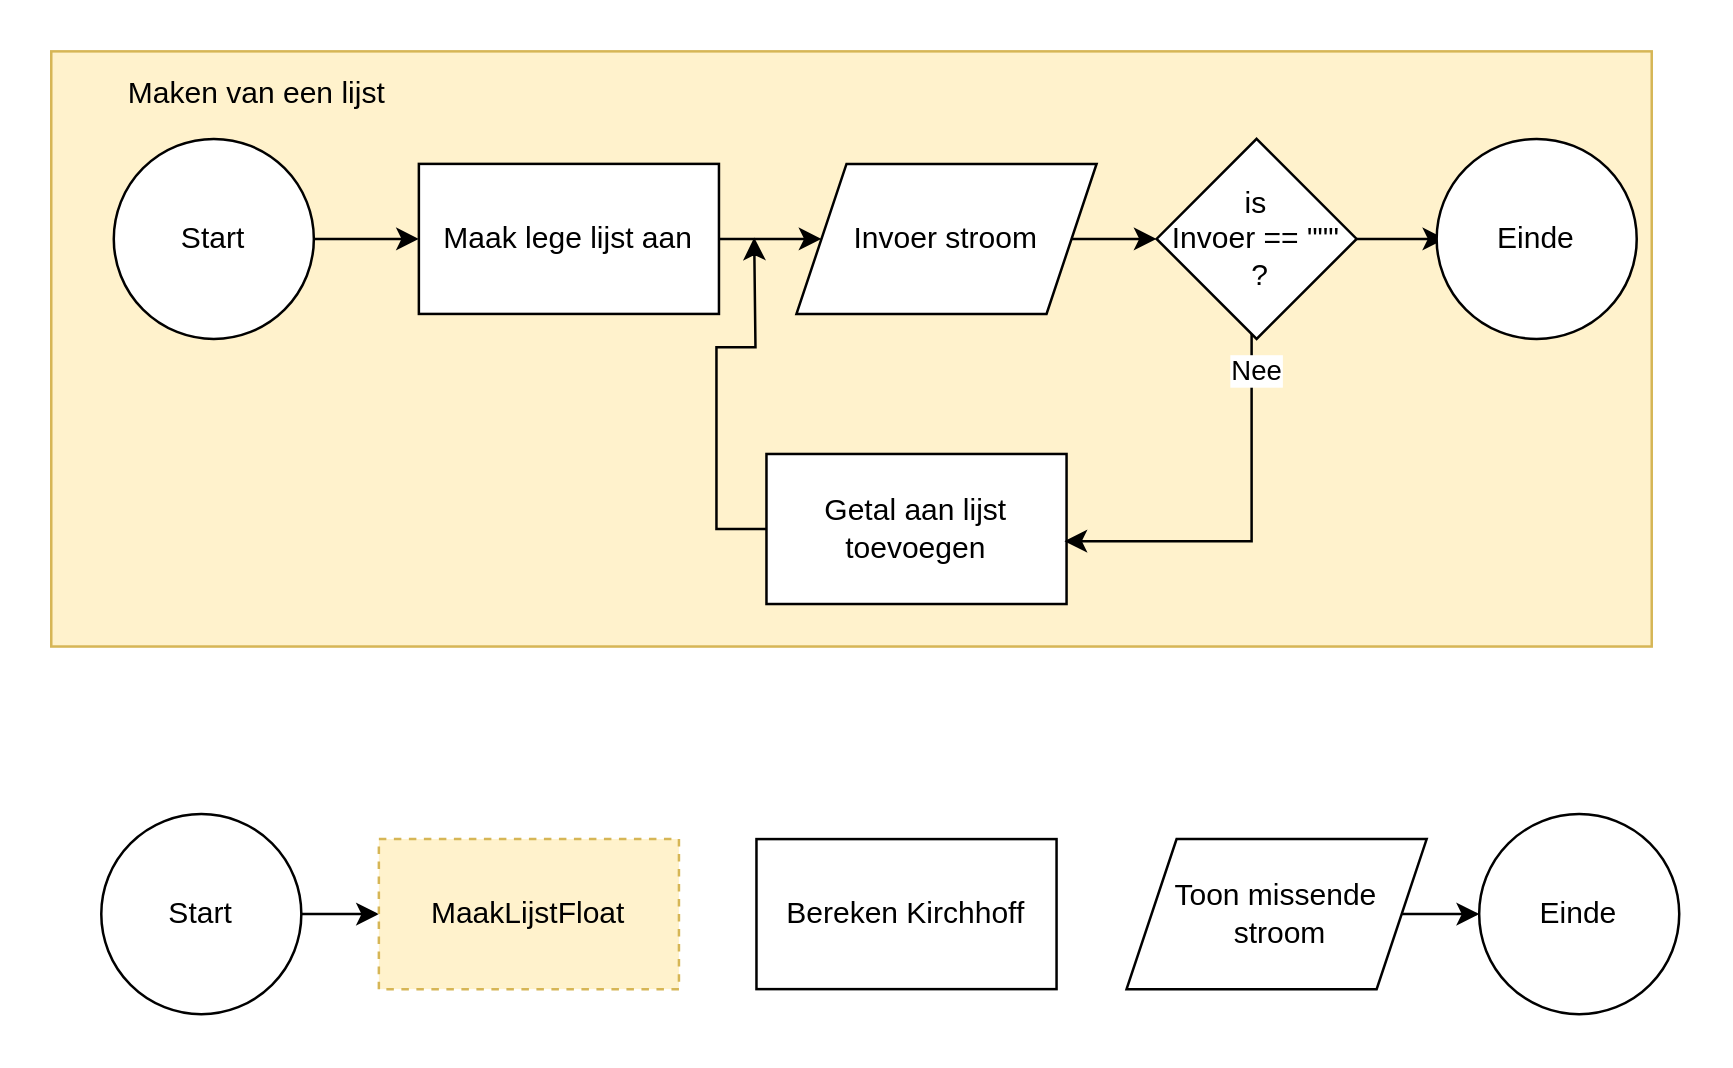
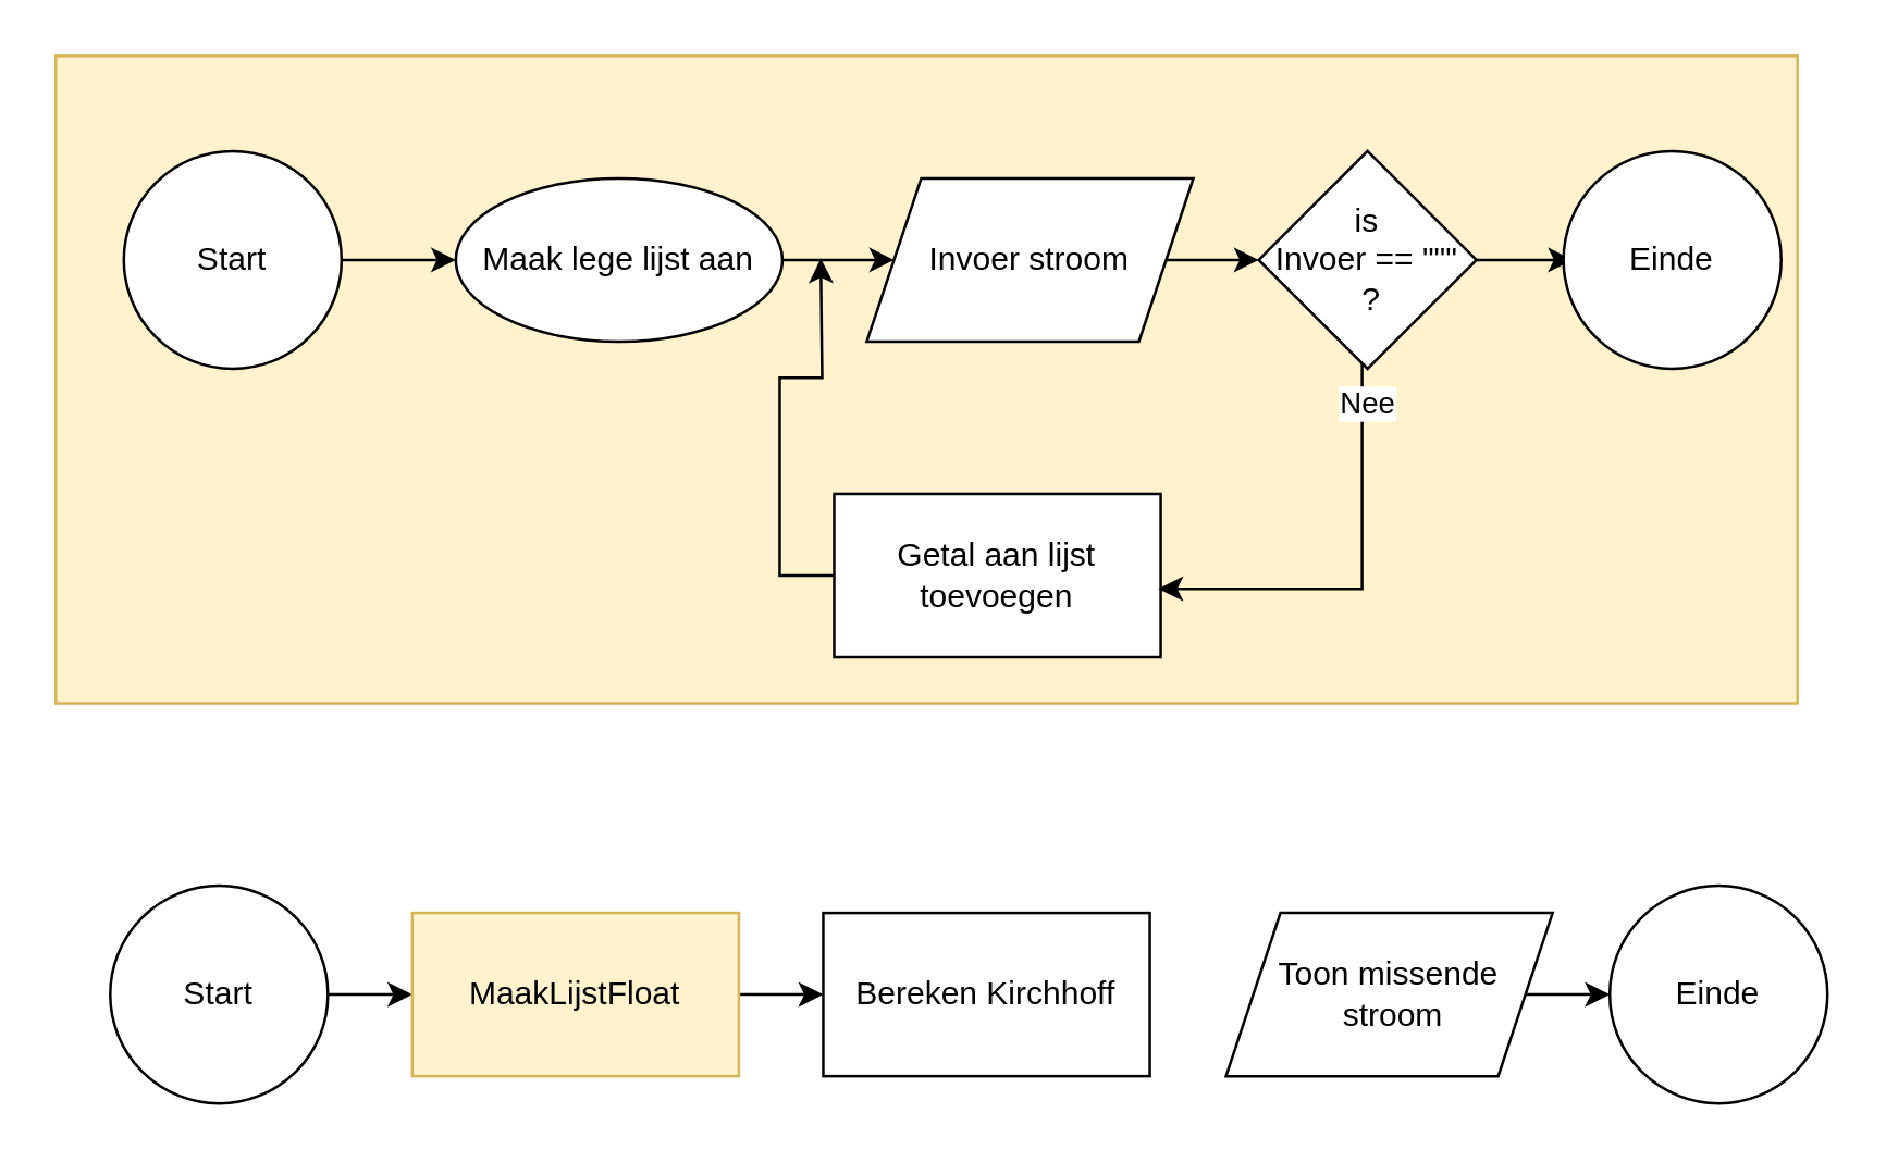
- <mxCell id="16" value="Maken van een lijst" style="text;html=1;strokeColor=none;fillColor=none;align=center;verticalAlign=middle;whiteSpace=wrap;rounded=0;" parent="1" vertex="1"><mxGeometry x="27" y="22" width="151" height="30" as="geometry" /></mxCell>
- <mxCell id="6" value="Maak lege lijst aan" style="rounded=0;whiteSpace=wrap;html=1;" parent="1" vertex="1"><mxGeometry x="167" y="65" width="120" height="60" as="geometry" /></mxCell>
+ <mxCell id="6" value="Maak lege lijst aan" style="ellipse;whiteSpace=wrap;html=1;" parent="1" vertex="1"><mxGeometry x="167" y="65" width="120" height="60" as="geometry" /></mxCell>
- <mxCell id="20" value="MaakLijstFloat" style="rounded=0;whiteSpace=wrap;html=1;fillColor=#fff2cc;strokeColor=#d6b656;dashed=1;" parent="1" vertex="1"><mxGeometry x="151" y="335" width="120" height="60" as="geometry" /></mxCell>
+ <mxCell id="20" value="MaakLijstFloat" style="rounded=0;whiteSpace=wrap;html=1;fillColor=#fff2cc;strokeColor=#d6b656;" parent="1" vertex="1"><mxGeometry x="151" y="335" width="120" height="60" as="geometry" /></mxCell>
+ <mxCell id="19" value="" style="edgeStyle=orthogonalEdgeStyle;rounded=0;orthogonalLoop=1;jettySize=auto;html=1;" parent="1" source="20" target="21" edge="1"><mxGeometry relative="1" as="geometry" /></mxCell>
